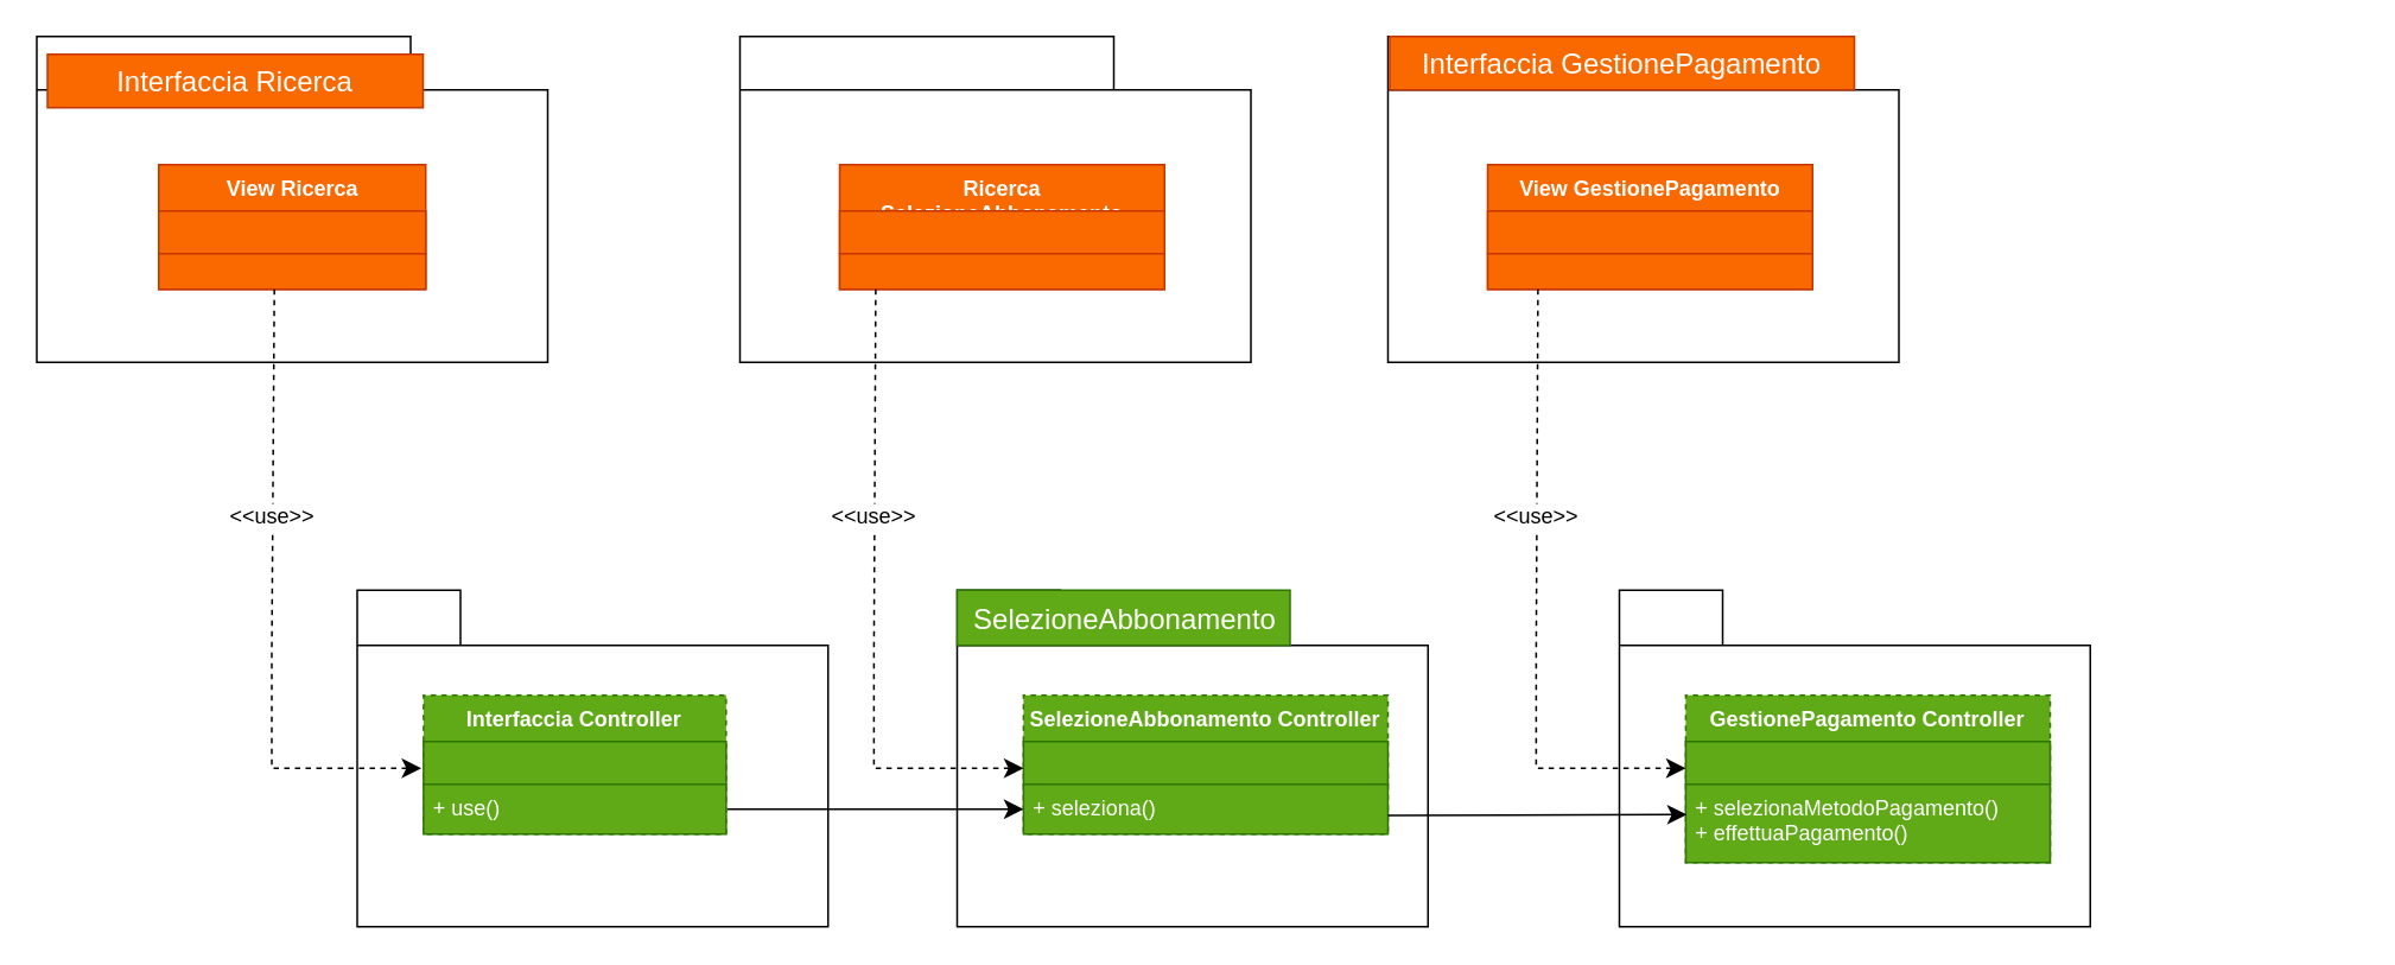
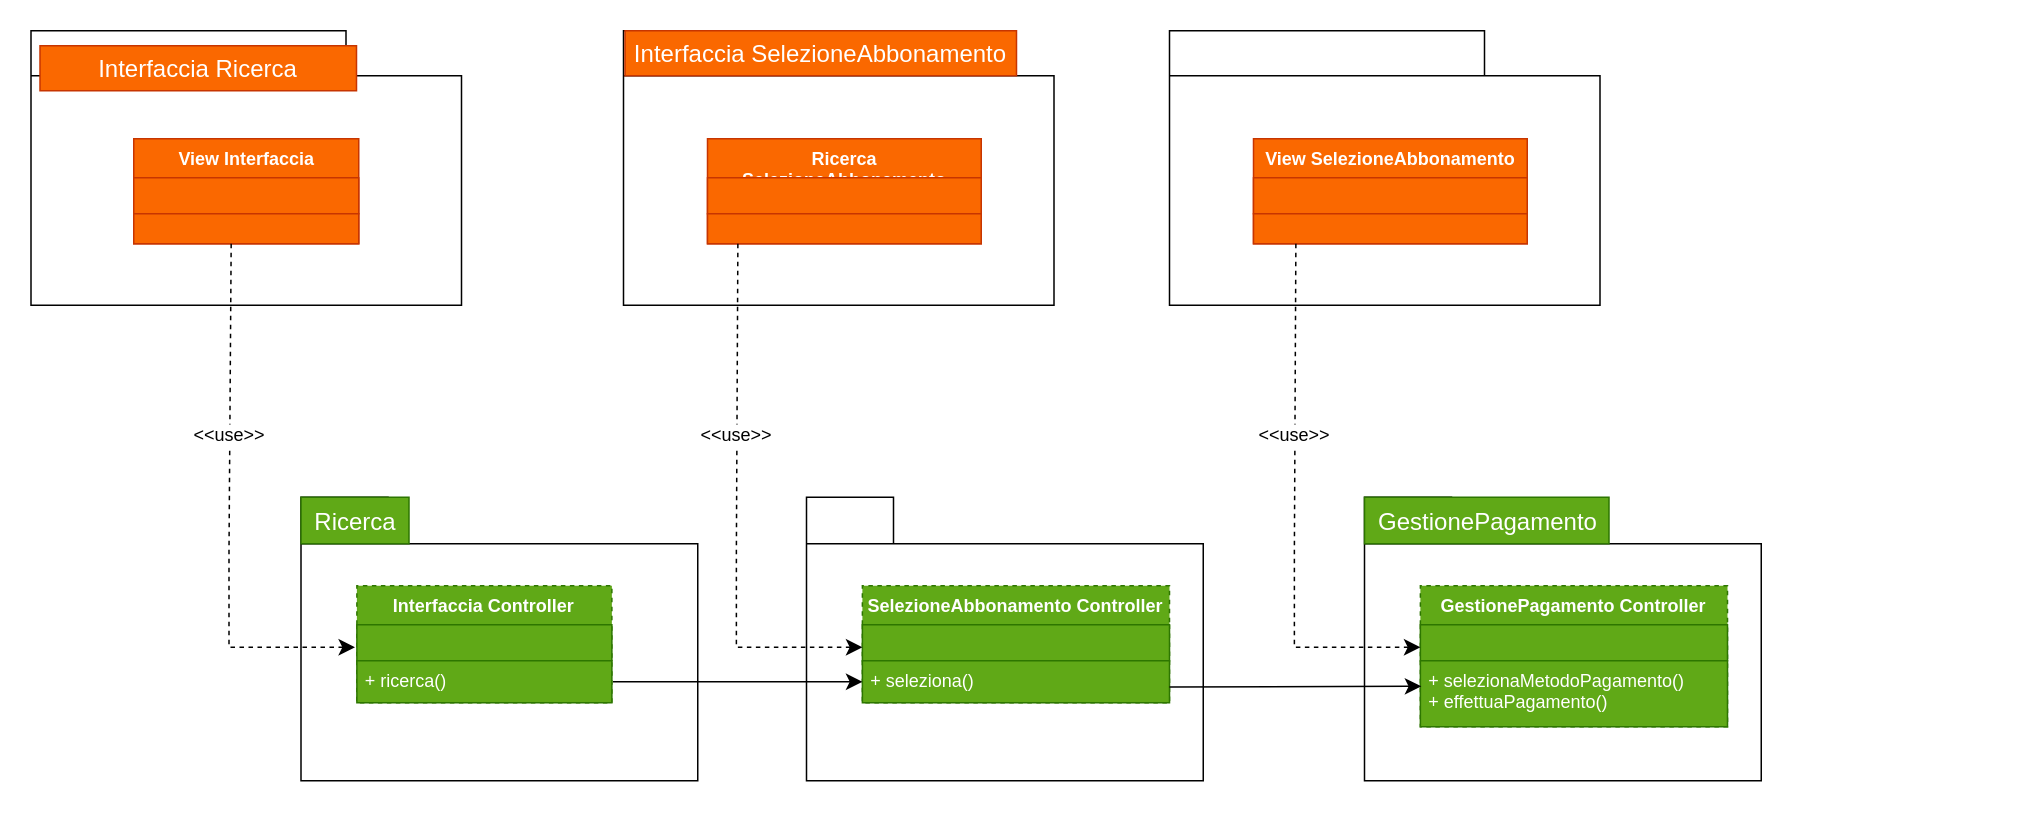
+ <mxCell id="19" value="&lt;font color=&quot;#ffffff&quot;&gt;Interfaccia SelezioneAbbonamento&lt;br&gt;&lt;/font&gt;" style="text;strokeColor=#C73500;fillColor=#fa6800;html=1;align=center;verticalAlign=middle;whiteSpace=wrap;rounded=0;fontSize=16;fontColor=#000000;" vertex="1" parent="1"><mxGeometry x="416" y="20" width="261" height="30" as="geometry" /></mxCell>
- <mxCell id="34" value="&lt;font color=&quot;#ffffff&quot;&gt;Interfaccia GestionePagamento&lt;/font&gt;" style="text;strokeColor=#C73500;fillColor=#fa6800;html=1;align=center;verticalAlign=middle;whiteSpace=wrap;rounded=0;fontSize=16;fontColor=#000000;" vertex="1" parent="1"><mxGeometry x="780" y="20" width="261" height="30" as="geometry" /></mxCell>
- <mxCell id="7" value="&lt;font color=&quot;#ffffff&quot;&gt;View Ricerca&lt;/font&gt;" style="swimlane;fontStyle=1;align=center;verticalAlign=top;childLayout=stackLayout;horizontal=1;startSize=26;horizontalStack=0;resizeParent=1;resizeParentMax=0;resizeLast=0;collapsible=1;marginBottom=0;whiteSpace=wrap;html=1;fillColor=#fa6800;fontColor=#000000;strokeColor=#C73500;" vertex="1" parent="1"><mxGeometry x="88.5" y="92" width="150" height="70" as="geometry" /></mxCell>
+ <mxCell id="7" value="&lt;font color=&quot;#ffffff&quot;&gt;View Interfaccia&lt;/font&gt;" style="swimlane;fontStyle=1;align=center;verticalAlign=top;childLayout=stackLayout;horizontal=1;startSize=26;horizontalStack=0;resizeParent=1;resizeParentMax=0;resizeLast=0;collapsible=1;marginBottom=0;whiteSpace=wrap;html=1;fillColor=#fa6800;fontColor=#000000;strokeColor=#C73500;" vertex="1" parent="1"><mxGeometry x="88.5" y="92" width="150" height="70" as="geometry" /></mxCell>
- <mxCell id="38" value="&lt;font color=&quot;#ffffff&quot;&gt;View GestionePagamento&lt;/font&gt;" style="swimlane;fontStyle=1;align=center;verticalAlign=top;childLayout=stackLayout;horizontal=1;startSize=26;horizontalStack=0;resizeParent=1;resizeParentMax=0;resizeLast=0;collapsible=1;marginBottom=0;whiteSpace=wrap;html=1;fillColor=#fa6800;fontColor=#000000;strokeColor=#C73500;" vertex="1" parent="1"><mxGeometry x="835" y="92" width="182.5" height="70" as="geometry" /></mxCell>
+ <mxCell id="38" value="&lt;font color=&quot;#ffffff&quot;&gt;View SelezioneAbbonamento&lt;/font&gt;" style="swimlane;fontStyle=1;align=center;verticalAlign=top;childLayout=stackLayout;horizontal=1;startSize=26;horizontalStack=0;resizeParent=1;resizeParentMax=0;resizeLast=0;collapsible=1;marginBottom=0;whiteSpace=wrap;html=1;fillColor=#fa6800;fontColor=#000000;strokeColor=#C73500;" vertex="1" parent="1"><mxGeometry x="835" y="92" width="182.5" height="70" as="geometry" /></mxCell>
+ <mxCell id="6" value="Ricerca" style="text;html=1;align=center;verticalAlign=middle;resizable=0;points=[];autosize=1;fontSize=16;fillColor=#60a917;fontColor=#ffffff;strokeColor=#2D7600;" vertex="1" parent="1"><mxGeometry x="200" y="331" width="72" height="31" as="geometry" /></mxCell>
- <mxCell id="22" value="SelezioneAbbonamento" style="text;html=1;align=center;verticalAlign=middle;resizable=0;points=[];autosize=1;fontSize=16;fillColor=#60a917;fontColor=#ffffff;strokeColor=#2D7600;" vertex="1" parent="1"><mxGeometry x="537" y="331" width="187" height="31" as="geometry" /></mxCell>
+ <mxCell id="37" value="GestionePagamento" style="text;html=1;align=center;verticalAlign=middle;resizable=0;points=[];autosize=1;fontSize=16;fillColor=#60a917;fontColor=#ffffff;strokeColor=#2D7600;" vertex="1" parent="1"><mxGeometry x="909" y="331" width="163" height="31" as="geometry" /></mxCell>
- <mxCell id="14" value="+ use()" style="text;strokeColor=#2D7600;fillColor=#60a917;align=left;verticalAlign=top;spacingLeft=4;spacingRight=4;overflow=hidden;rotatable=0;points=[[0,0.5],[1,0.5]];portConstraint=eastwest;whiteSpace=wrap;html=1;fontColor=#ffffff;" vertex="1" parent="11"><mxGeometry y="50" width="170" height="28" as="geometry" /></mxCell>
+ <mxCell id="14" value="+ ricerca()" style="text;strokeColor=#2D7600;fillColor=#60a917;align=left;verticalAlign=top;spacingLeft=4;spacingRight=4;overflow=hidden;rotatable=0;points=[[0,0.5],[1,0.5]];portConstraint=eastwest;whiteSpace=wrap;html=1;fontColor=#ffffff;" vertex="1" parent="11"><mxGeometry y="50" width="170" height="28" as="geometry" /></mxCell>
